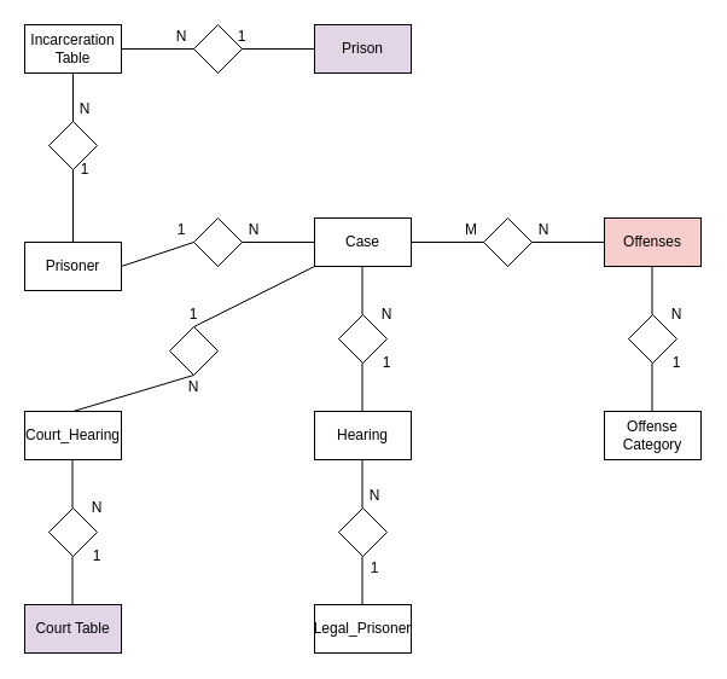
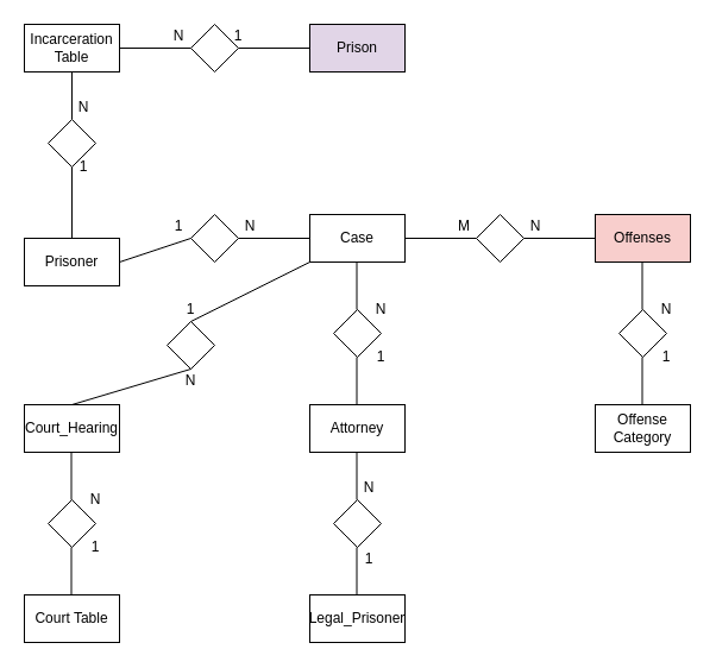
- <mxCell id="8" value="Hearing" style="rounded=0;whiteSpace=wrap;html=1;" vertex="1" parent="1"><mxGeometry x="260" y="340" width="80" height="40" as="geometry" /></mxCell>
+ <mxCell id="8" value="Attorney" style="rounded=0;whiteSpace=wrap;html=1;" vertex="1" parent="1"><mxGeometry x="260" y="340" width="80" height="40" as="geometry" /></mxCell>
- <mxCell id="38" value="Court Table" style="rounded=0;whiteSpace=wrap;html=1;fillColor=#e1d5e7;" vertex="1" parent="1"><mxGeometry x="20" y="500" width="80" height="40" as="geometry" /></mxCell>
+ <mxCell id="38" value="Court Table" style="rounded=0;whiteSpace=wrap;html=1;" vertex="1" parent="1"><mxGeometry x="20" y="500" width="80" height="40" as="geometry" /></mxCell>
